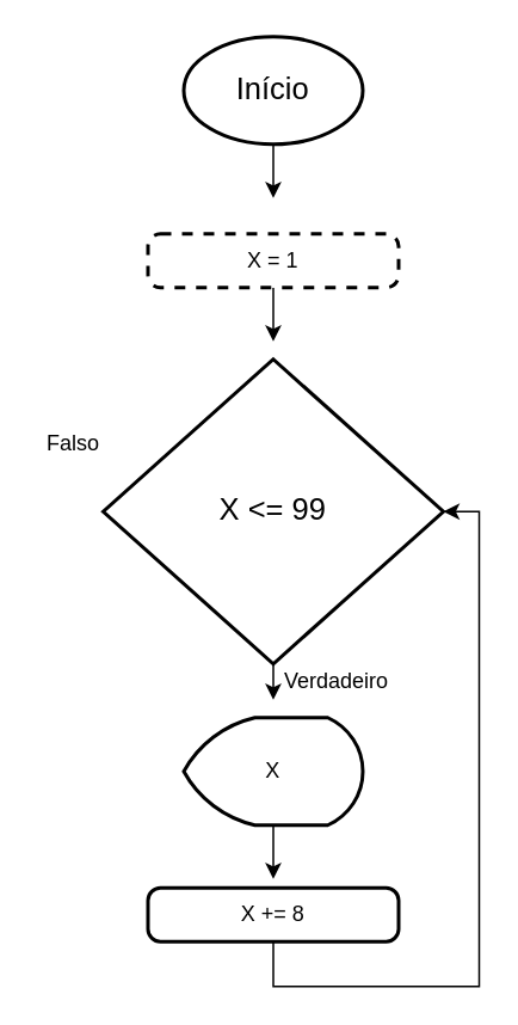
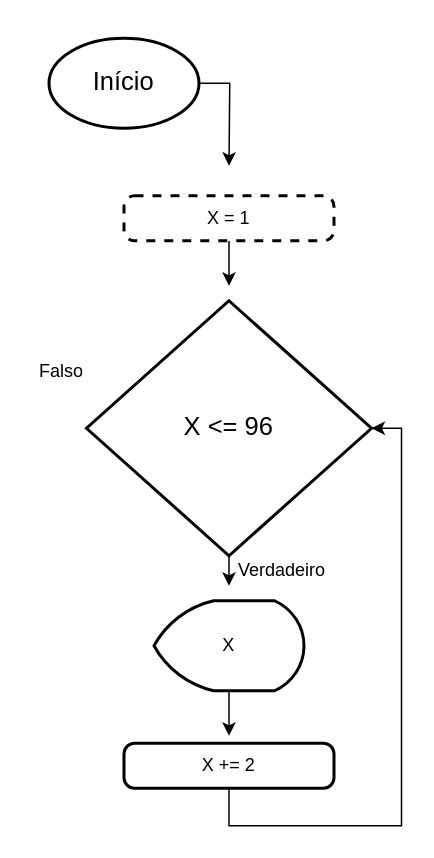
- <mxCell id="3" value="Início" style="strokeWidth=2;html=1;shape=mxgraph.flowchart.start_1;whiteSpace=wrap;fontSize=17;" vertex="1" parent="1"><mxGeometry x="102" y="20" width="100" height="60" as="geometry" /></mxCell>
+ <mxCell id="3" value="Início" style="strokeWidth=2;html=1;shape=mxgraph.flowchart.start_1;whiteSpace=wrap;fontSize=17;" vertex="1" parent="1"><mxGeometry x="32" y="25" width="100" height="60" as="geometry" /></mxCell>
- <mxCell id="5" value="X &amp;lt;= 99" style="strokeWidth=2;html=1;shape=mxgraph.flowchart.decision;whiteSpace=wrap;fontSize=17;" vertex="1" parent="1"><mxGeometry x="57" y="200" width="190" height="170" as="geometry" /></mxCell>
+ <mxCell id="5" value="X &amp;lt;= 96" style="strokeWidth=2;html=1;shape=mxgraph.flowchart.decision;whiteSpace=wrap;fontSize=17;" vertex="1" parent="1"><mxGeometry x="57" y="200" width="190" height="170" as="geometry" /></mxCell>
- <mxCell id="11" value="X += 8" style="rounded=1;whiteSpace=wrap;html=1;absoluteArcSize=1;arcSize=14;strokeWidth=2;" vertex="1" parent="1"><mxGeometry x="82" y="495" width="140" height="30" as="geometry" /></mxCell>
+ <mxCell id="11" value="X += 2" style="rounded=1;whiteSpace=wrap;html=1;absoluteArcSize=1;arcSize=14;strokeWidth=2;" vertex="1" parent="1"><mxGeometry x="82" y="495" width="140" height="30" as="geometry" /></mxCell>
